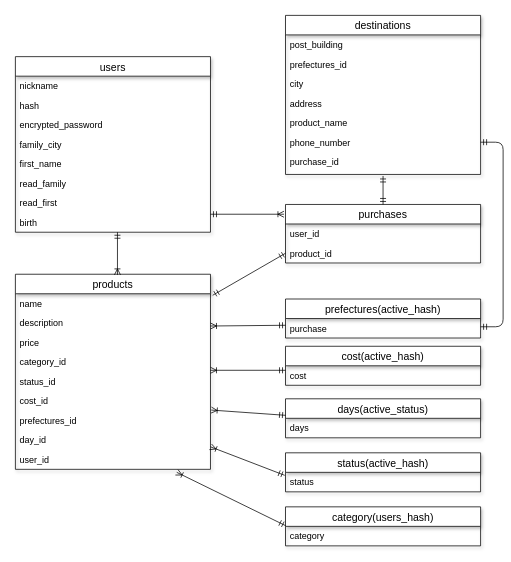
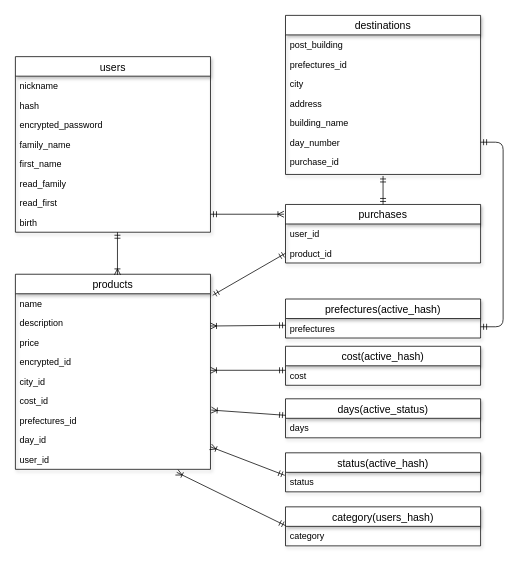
- <mxCell id="27" value="product_name" style="text;strokeColor=none;fillColor=none;spacingLeft=4;spacingRight=4;overflow=hidden;rotatable=0;points=[[0,0.5],[1,0.5]];portConstraint=eastwest;fontSize=12;" vertex="1" parent="22"><mxGeometry y="130" width="260" height="26" as="geometry" /></mxCell>
+ <mxCell id="27" value="building_name" style="text;strokeColor=none;fillColor=none;spacingLeft=4;spacingRight=4;overflow=hidden;rotatable=0;points=[[0,0.5],[1,0.5]];portConstraint=eastwest;fontSize=12;" vertex="1" parent="22"><mxGeometry y="130" width="260" height="26" as="geometry" /></mxCell>
- <mxCell id="28" value="phone_number" style="text;strokeColor=none;fillColor=none;spacingLeft=4;spacingRight=4;overflow=hidden;rotatable=0;points=[[0,0.5],[1,0.5]];portConstraint=eastwest;fontSize=12;" vertex="1" parent="22"><mxGeometry y="156" width="260" height="26" as="geometry" /></mxCell>
+ <mxCell id="28" value="day_number" style="text;strokeColor=none;fillColor=none;spacingLeft=4;spacingRight=4;overflow=hidden;rotatable=0;points=[[0,0.5],[1,0.5]];portConstraint=eastwest;fontSize=12;" vertex="1" parent="22"><mxGeometry y="156" width="260" height="26" as="geometry" /></mxCell>
- <mxCell id="6" value="family_city" style="text;strokeColor=none;fillColor=none;spacingLeft=4;spacingRight=4;overflow=hidden;rotatable=0;points=[[0,0.5],[1,0.5]];portConstraint=eastwest;fontSize=12;" vertex="1" parent="2"><mxGeometry y="104" width="260" height="26" as="geometry" /></mxCell>
+ <mxCell id="6" value="family_name" style="text;strokeColor=none;fillColor=none;spacingLeft=4;spacingRight=4;overflow=hidden;rotatable=0;points=[[0,0.5],[1,0.5]];portConstraint=eastwest;fontSize=12;" vertex="1" parent="2"><mxGeometry y="104" width="260" height="26" as="geometry" /></mxCell>
- <mxCell id="36" value="purchase" style="text;strokeColor=none;fillColor=none;spacingLeft=4;spacingRight=4;overflow=hidden;rotatable=0;points=[[0,0.5],[1,0.5]];portConstraint=eastwest;fontSize=12;" vertex="1" parent="35"><mxGeometry y="26" width="260" height="26" as="geometry" /></mxCell>
+ <mxCell id="36" value="prefectures" style="text;strokeColor=none;fillColor=none;spacingLeft=4;spacingRight=4;overflow=hidden;rotatable=0;points=[[0,0.5],[1,0.5]];portConstraint=eastwest;fontSize=12;" vertex="1" parent="35"><mxGeometry y="26" width="260" height="26" as="geometry" /></mxCell>
- <mxCell id="15" value="category_id" style="text;strokeColor=none;fillColor=none;spacingLeft=4;spacingRight=4;overflow=hidden;rotatable=0;points=[[0,0.5],[1,0.5]];portConstraint=eastwest;fontSize=12;" vertex="1" parent="11"><mxGeometry y="104" width="260" height="26" as="geometry" /></mxCell>
+ <mxCell id="15" value="encrypted_id" style="text;strokeColor=none;fillColor=none;spacingLeft=4;spacingRight=4;overflow=hidden;rotatable=0;points=[[0,0.5],[1,0.5]];portConstraint=eastwest;fontSize=12;" vertex="1" parent="11"><mxGeometry y="104" width="260" height="26" as="geometry" /></mxCell>
- <mxCell id="16" value="status_id" style="text;strokeColor=none;fillColor=none;spacingLeft=4;spacingRight=4;overflow=hidden;rotatable=0;points=[[0,0.5],[1,0.5]];portConstraint=eastwest;fontSize=12;" vertex="1" parent="11"><mxGeometry y="130" width="260" height="26" as="geometry" /></mxCell>
+ <mxCell id="16" value="city_id" style="text;strokeColor=none;fillColor=none;spacingLeft=4;spacingRight=4;overflow=hidden;rotatable=0;points=[[0,0.5],[1,0.5]];portConstraint=eastwest;fontSize=12;" vertex="1" parent="11"><mxGeometry y="130" width="260" height="26" as="geometry" /></mxCell>
